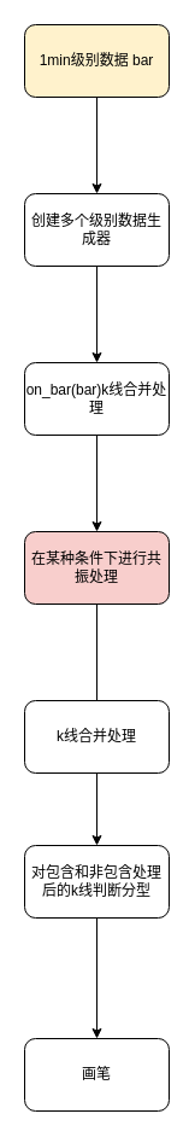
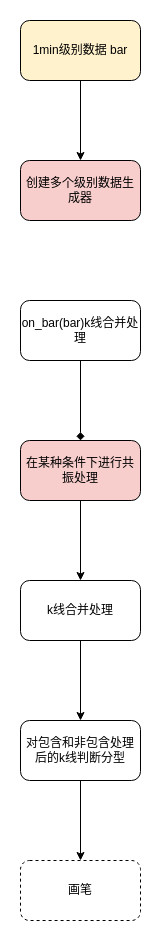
- <mxCell id="5" value="创建多个级别数据生成器" style="whiteSpace=wrap;html=1;rounded=1;" vertex="1" parent="1"><mxGeometry x="20" y="160" width="120" height="60" as="geometry" /></mxCell>
+ <mxCell id="5" value="创建多个级别数据生成器" style="whiteSpace=wrap;html=1;rounded=1;fillColor=#f8cecc;" vertex="1" parent="1"><mxGeometry x="20" y="160" width="120" height="60" as="geometry" /></mxCell>
- <mxCell id="4" value="" style="edgeStyle=orthogonalEdgeStyle;rounded=0;orthogonalLoop=1;jettySize=auto;html=1;" edge="1" parent="1" source="5" target="7"><mxGeometry relative="1" as="geometry" /></mxCell>
- <mxCell id="6" value="" style="edgeStyle=orthogonalEdgeStyle;rounded=0;orthogonalLoop=1;jettySize=auto;html=1;" edge="1" parent="1" source="7" target="9"><mxGeometry relative="1" as="geometry" /></mxCell>
+ <mxCell id="6" value="" style="edgeStyle=orthogonalEdgeStyle;rounded=0;orthogonalLoop=1;jettySize=auto;html=1;endArrow=diamond;" edge="1" parent="1" source="7" target="9"><mxGeometry relative="1" as="geometry" /></mxCell>
- <mxCell id="8" value="" style="edgeStyle=orthogonalEdgeStyle;rounded=0;orthogonalLoop=1;jettySize=auto;html=1;endArrow=none;" edge="1" parent="1" source="9" target="11"><mxGeometry relative="1" as="geometry" /></mxCell>
+ <mxCell id="8" value="" style="edgeStyle=orthogonalEdgeStyle;rounded=0;orthogonalLoop=1;jettySize=auto;html=1;" edge="1" parent="1" source="9" target="11"><mxGeometry relative="1" as="geometry" /></mxCell>
- <mxCell id="13" value="对包含和非包含处理后的k线判断分型" style="whiteSpace=wrap;html=1;rounded=1;" vertex="1" parent="1"><mxGeometry x="20" y="700" width="120" height="60" as="geometry" /></mxCell>
+ <mxCell id="13" value="对包含和非包含处理后的k线判断分型" style="whiteSpace=wrap;html=1;rounded=1;" vertex="1" parent="1"><mxGeometry x="20" y="720" width="120" height="60" as="geometry" /></mxCell>
- <mxCell id="14" value="画笔" style="whiteSpace=wrap;html=1;rounded=1;" vertex="1" parent="1"><mxGeometry x="20" y="860" width="120" height="60" as="geometry" /></mxCell>
+ <mxCell id="14" value="画笔" style="whiteSpace=wrap;html=1;rounded=1;dashed=1;" vertex="1" parent="1"><mxGeometry x="20" y="860" width="120" height="60" as="geometry" /></mxCell>
